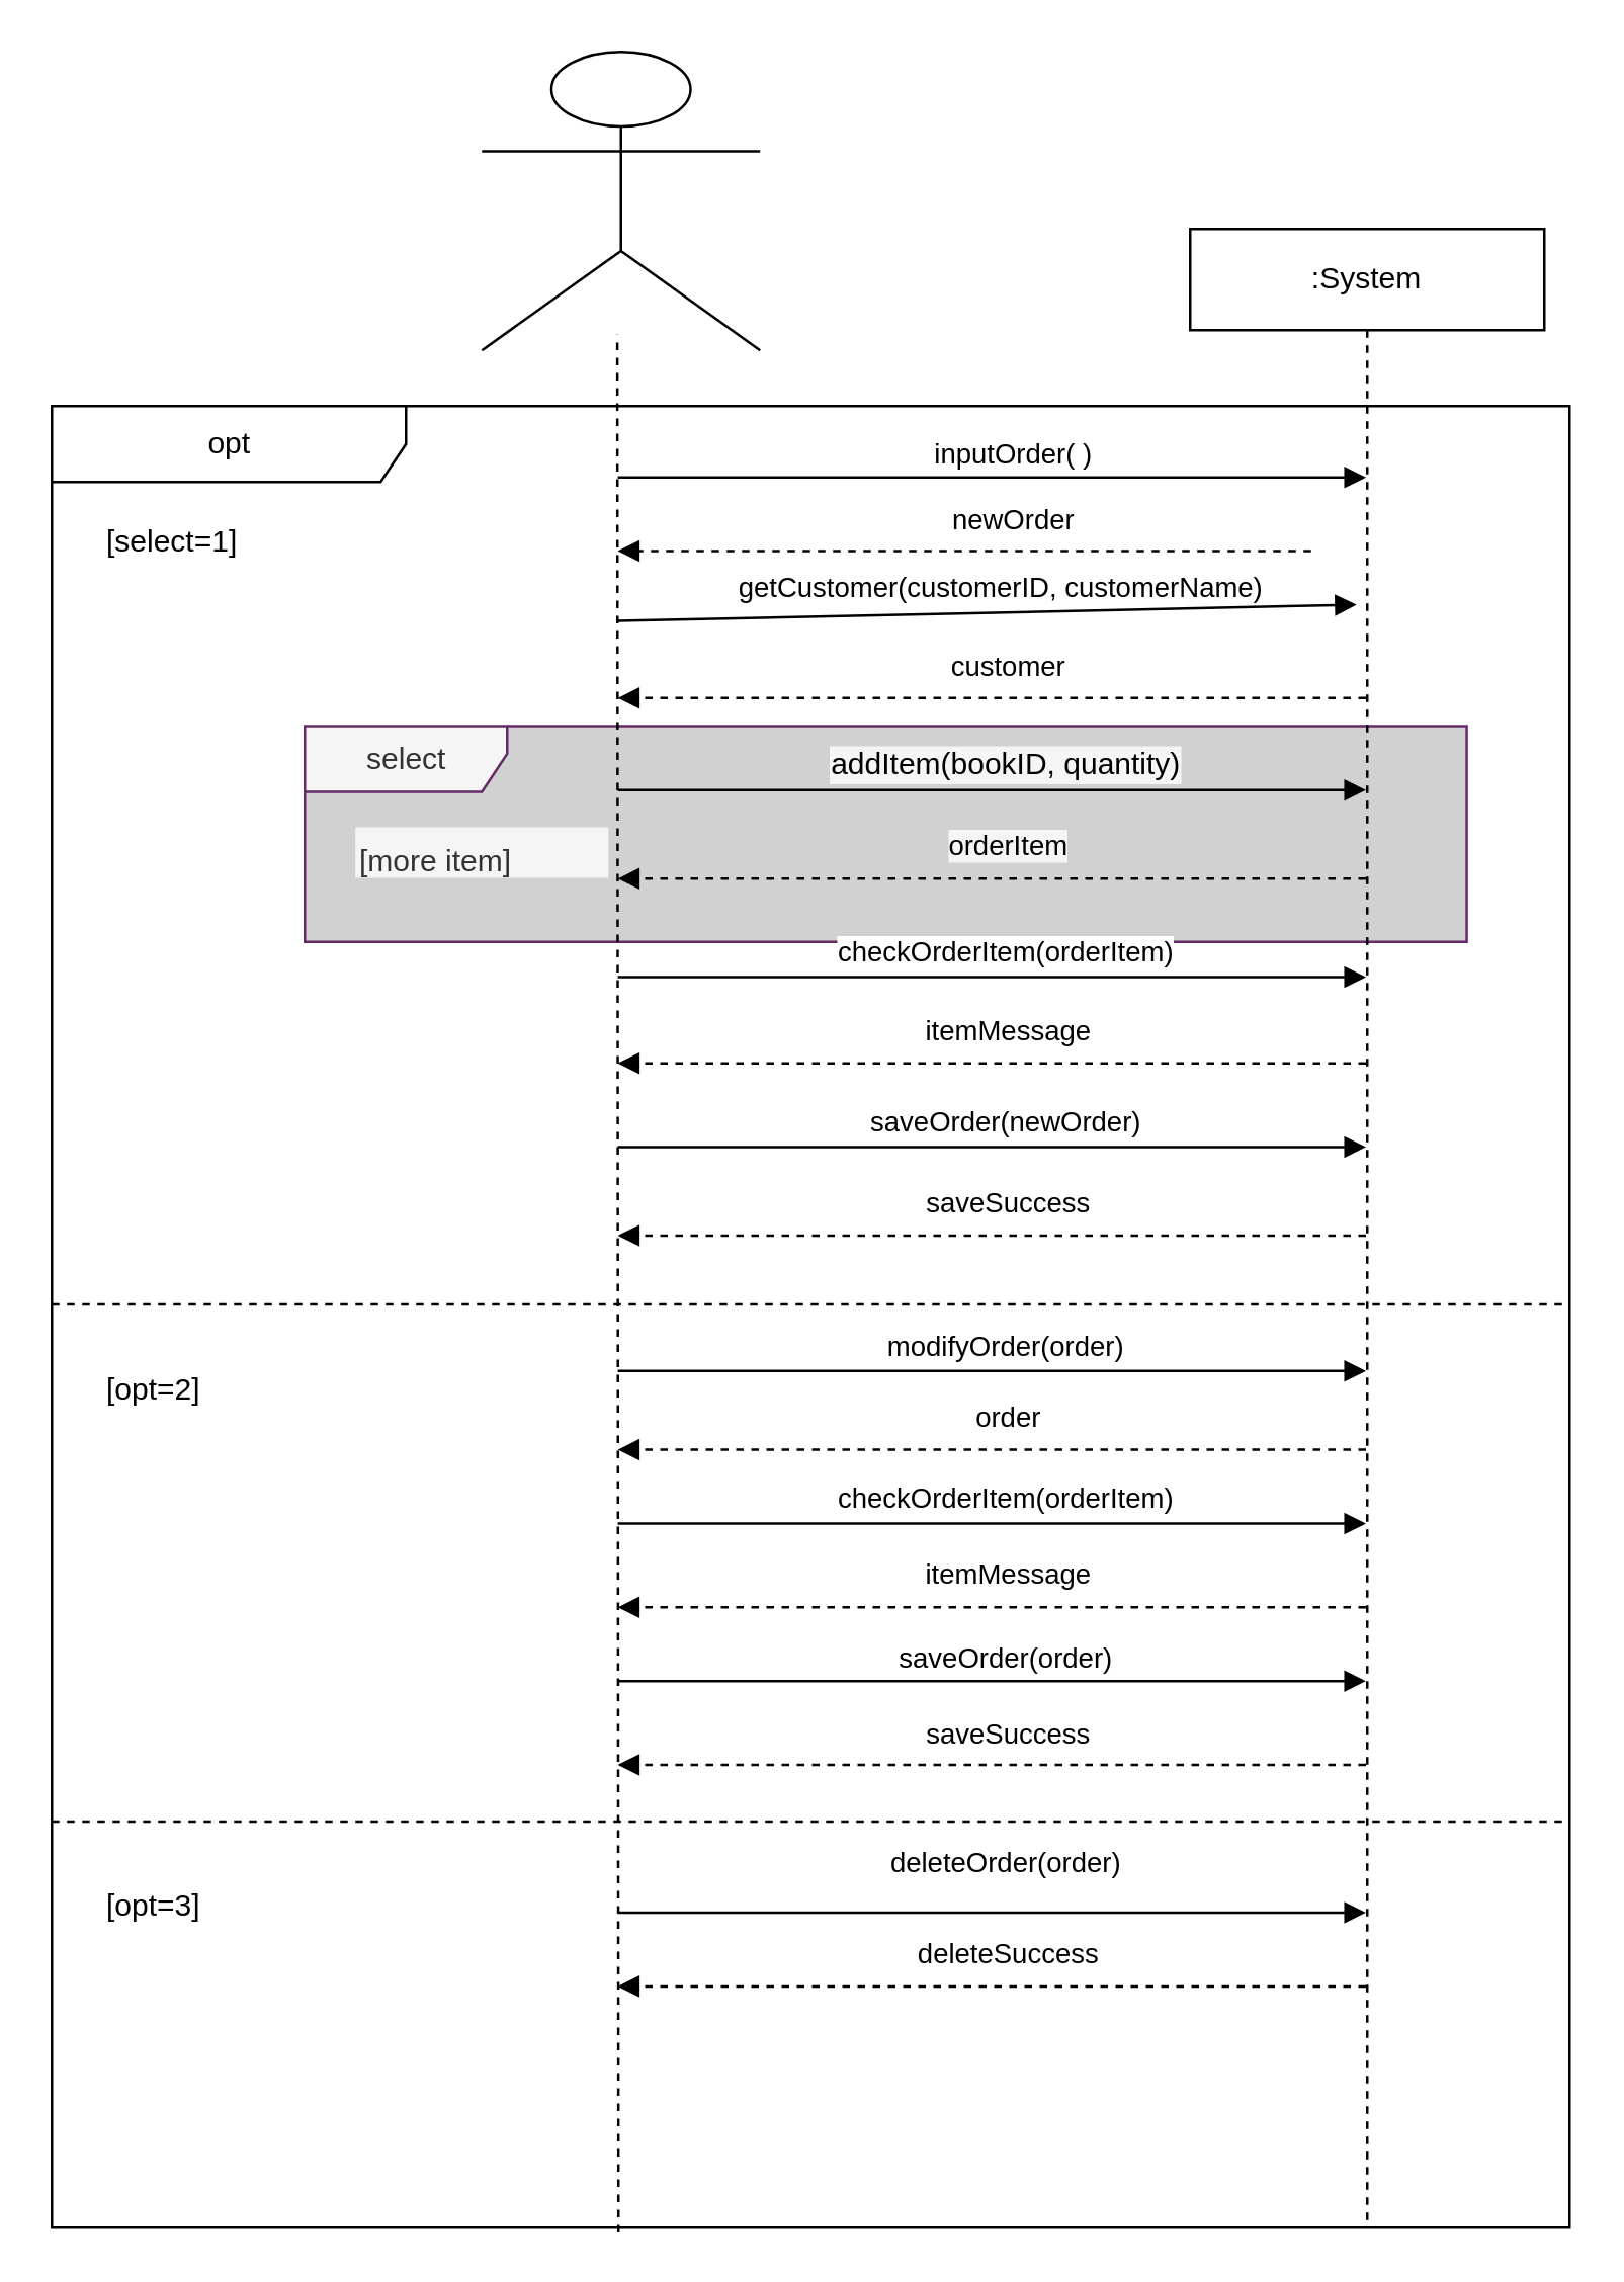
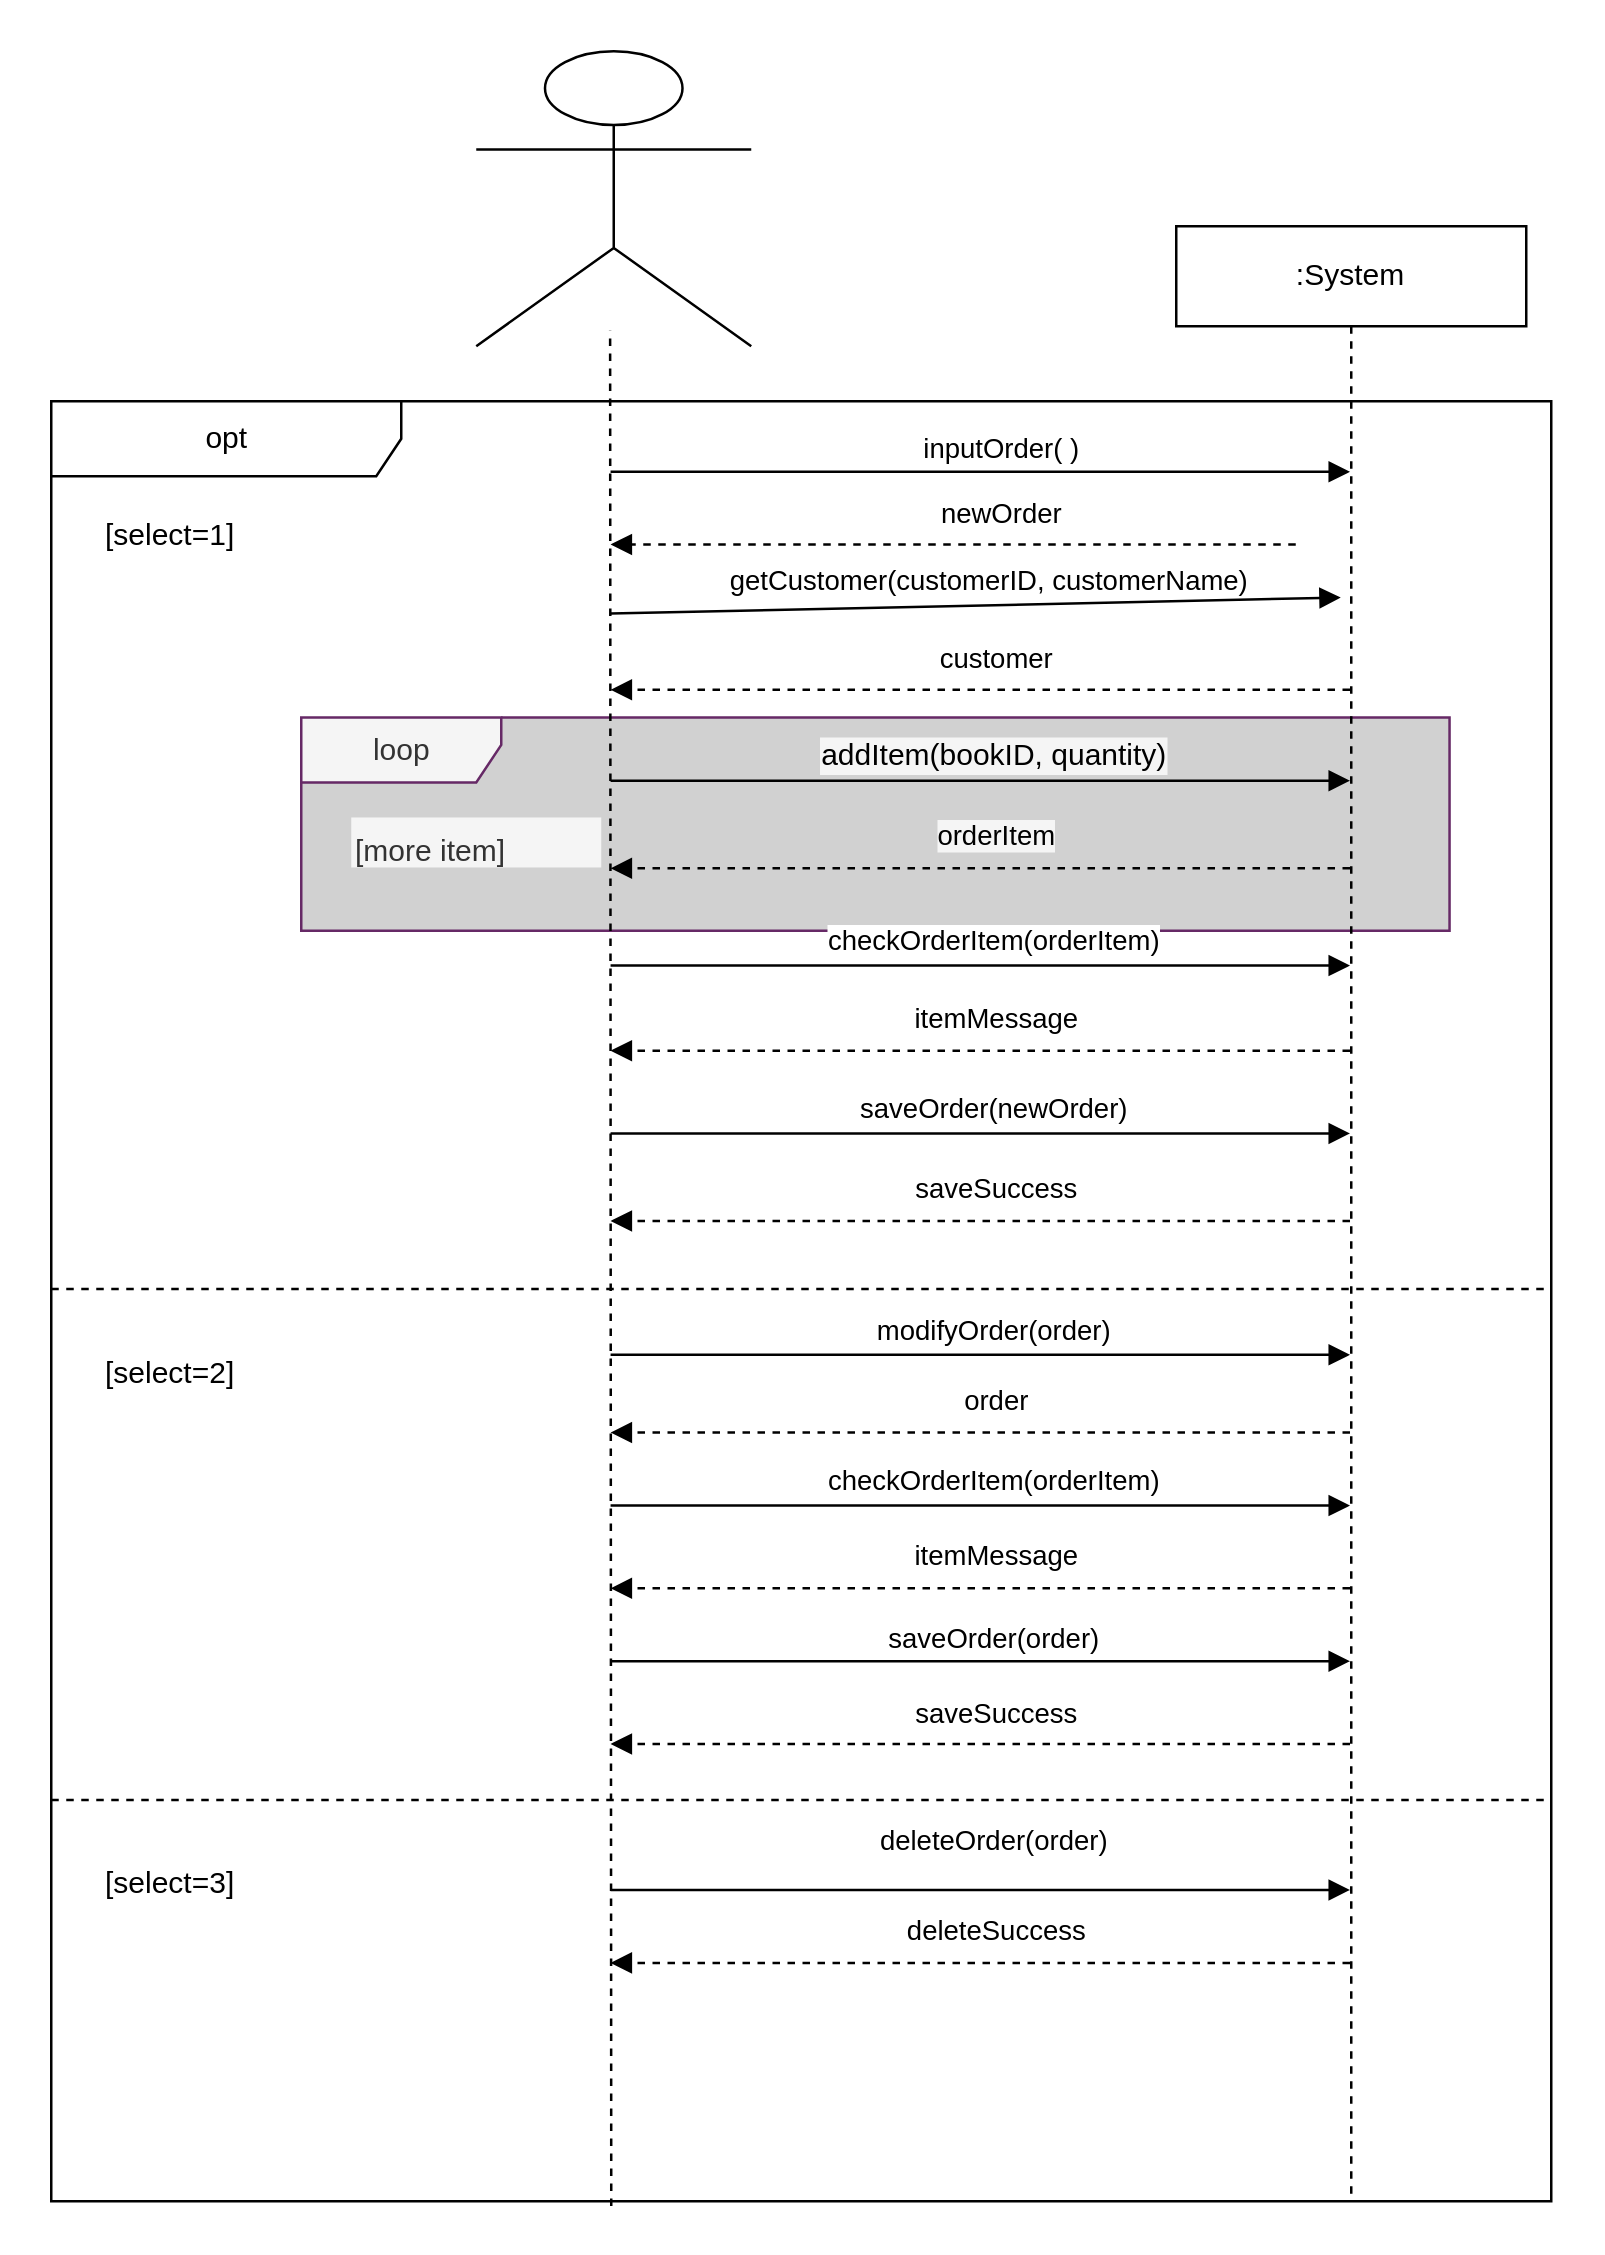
- <mxCell id="3" value="select" style="shape=umlFrame;tabWidth=110;tabHeight=30;tabPosition=left;html=1;boundedLbl=1;labelInHeader=1;width=80;height=26;fillColor=#f5f5f5;fontColor=#333333;strokeColor=#662966;swimlaneFillColor=#D1D1D1;" parent="2" vertex="1"><mxGeometry x="100" y="126.491" width="459.32" height="85.274" as="geometry" /></mxCell>
+ <mxCell id="3" value="loop" style="shape=umlFrame;tabWidth=110;tabHeight=30;tabPosition=left;html=1;boundedLbl=1;labelInHeader=1;width=80;height=26;fillColor=#f5f5f5;fontColor=#333333;strokeColor=#662966;swimlaneFillColor=#D1D1D1;" parent="2" vertex="1"><mxGeometry x="100" y="126.491" width="459.32" height="85.274" as="geometry" /></mxCell>
- <mxCell id="6" value="[opt=2]" style="line;strokeWidth=1;dashed=1;labelPosition=center;verticalLabelPosition=bottom;align=left;verticalAlign=top;spacingLeft=20;spacingTop=15;" parent="2" vertex="1"><mxGeometry y="350.27" width="600" height="9.73" as="geometry" /></mxCell>
+ <mxCell id="6" value="[select=2]" style="line;strokeWidth=1;dashed=1;labelPosition=center;verticalLabelPosition=bottom;align=left;verticalAlign=top;spacingLeft=20;spacingTop=15;" parent="2" vertex="1"><mxGeometry y="350.27" width="600" height="9.73" as="geometry" /></mxCell>
- <mxCell id="7" value="[opt=3]" style="line;strokeWidth=1;dashed=1;labelPosition=center;verticalLabelPosition=bottom;align=left;verticalAlign=top;spacingLeft=20;spacingTop=15;" parent="2" vertex="1"><mxGeometry y="554.595" width="600" height="9.73" as="geometry" /></mxCell>
+ <mxCell id="7" value="[select=3]" style="line;strokeWidth=1;dashed=1;labelPosition=center;verticalLabelPosition=bottom;align=left;verticalAlign=top;spacingLeft=20;spacingTop=15;" parent="2" vertex="1"><mxGeometry y="554.595" width="600" height="9.73" as="geometry" /></mxCell>
